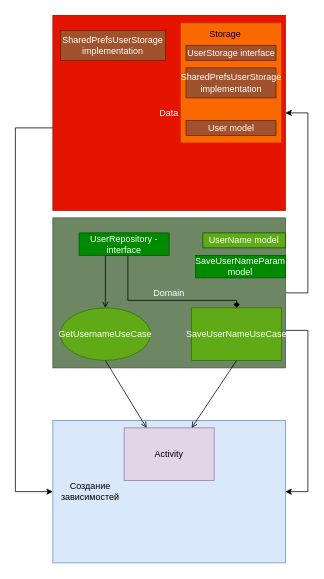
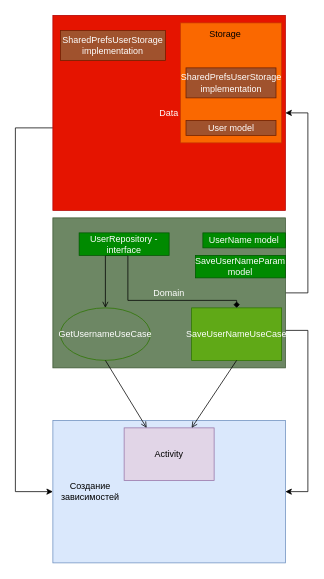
- <mxCell id="20" value="UserStorage interface" style="rounded=0;whiteSpace=wrap;html=1;fillColor=#a0522d;fontColor=#ffffff;strokeColor=#6D1F00;" vertex="1" parent="1"><mxGeometry x="247.5" y="60" width="120" height="20" as="geometry" /></mxCell>
- <mxCell id="17" value="UserName model" style="rounded=0;whiteSpace=wrap;html=1;fillColor=#60a917;fontColor=#ffffff;strokeColor=#005700;" vertex="1" parent="1"><mxGeometry x="270" y="310" width="110" height="20" as="geometry" /></mxCell>
+ <mxCell id="17" value="UserName model" style="rounded=0;whiteSpace=wrap;html=1;fillColor=#008a00;fontColor=#ffffff;strokeColor=#005700;" vertex="1" parent="1"><mxGeometry x="270" y="310" width="110" height="20" as="geometry" /></mxCell>
- <mxCell id="10" value="GetUsernameUseCase" style="ellipse;whiteSpace=wrap;html=1;fillColor=#60a917;strokeColor=#2D7600;fontColor=#ffffff;" vertex="1" parent="1"><mxGeometry x="80" y="410" width="120" height="70" as="geometry" /></mxCell>
+ <mxCell id="10" value="GetUsernameUseCase" style="ellipse;whiteSpace=wrap;html=1;fillColor=#6d8764;strokeColor=#2D7600;fontColor=#ffffff;" vertex="1" parent="1"><mxGeometry x="80" y="410" width="120" height="70" as="geometry" /></mxCell>
